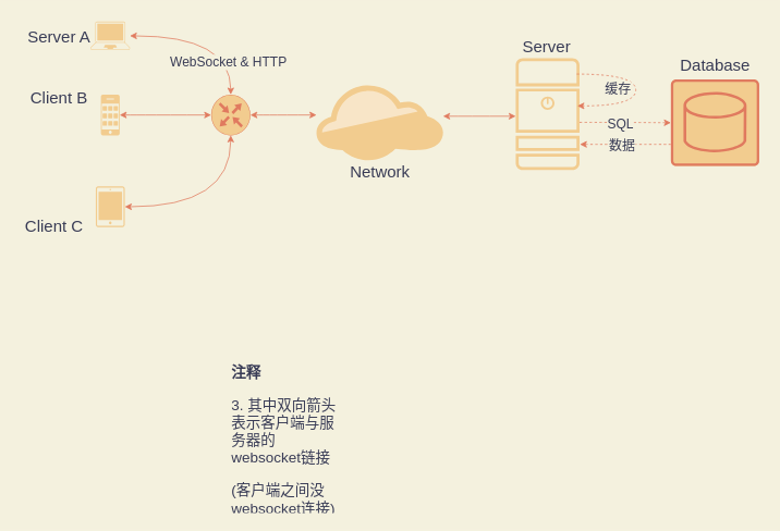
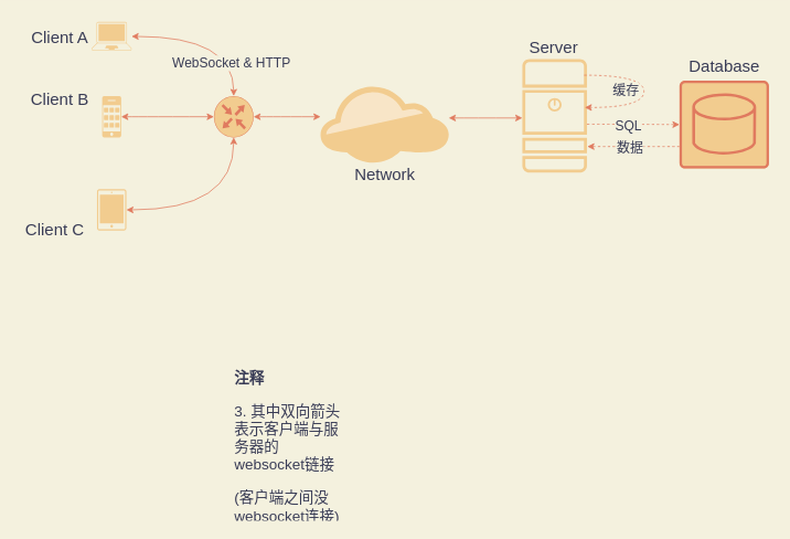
- <mxCell id="22" value="&lt;span style=&quot;font-size: 20px;&quot;&gt;Server A&lt;/span&gt;" style="text;html=1;strokeColor=none;fillColor=none;align=center;verticalAlign=middle;whiteSpace=wrap;fontColor=#393C56;fontSize=20;" parent="1" vertex="1"><mxGeometry x="26.75" y="20.5" width="90" height="46" as="geometry" /></mxCell>
+ <mxCell id="22" value="&lt;span style=&quot;font-size: 20px;&quot;&gt;Client A&lt;/span&gt;" style="text;html=1;strokeColor=none;fillColor=none;align=center;verticalAlign=middle;whiteSpace=wrap;fontColor=#393C56;fontSize=20;" parent="1" vertex="1"><mxGeometry x="26.75" y="20.5" width="90" height="46" as="geometry" /></mxCell>
